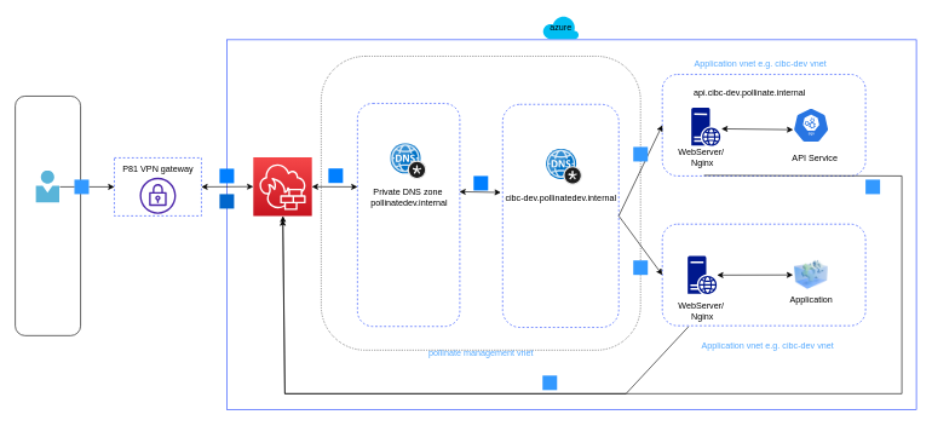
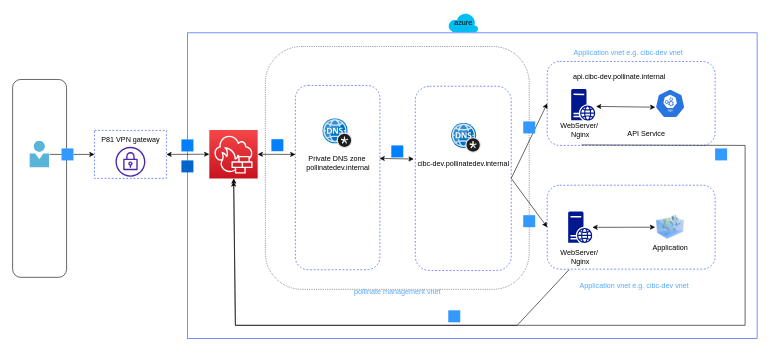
- <mxCell id="22" value="API Service" style="text;html=1;resizable=0;autosize=1;align=center;verticalAlign=middle;points=[];fillColor=none;strokeColor=none;rounded=0;" vertex="1" parent="1"><mxGeometry x="1077" y="202" width="90" height="30" as="geometry" /></mxCell>
+ <mxCell id="22" value="API Service" style="text;html=1;resizable=0;autosize=1;align=center;verticalAlign=middle;points=[];fillColor=none;strokeColor=none;rounded=0;" vertex="1" parent="1"><mxGeometry x="1032" y="207" width="90" height="30" as="geometry" /></mxCell>
